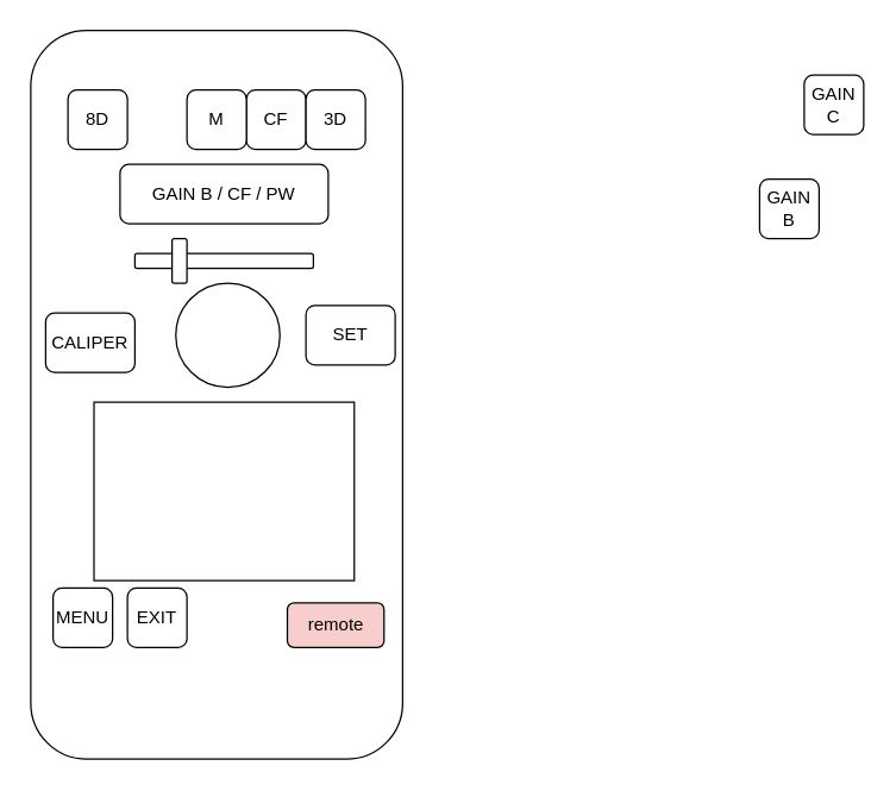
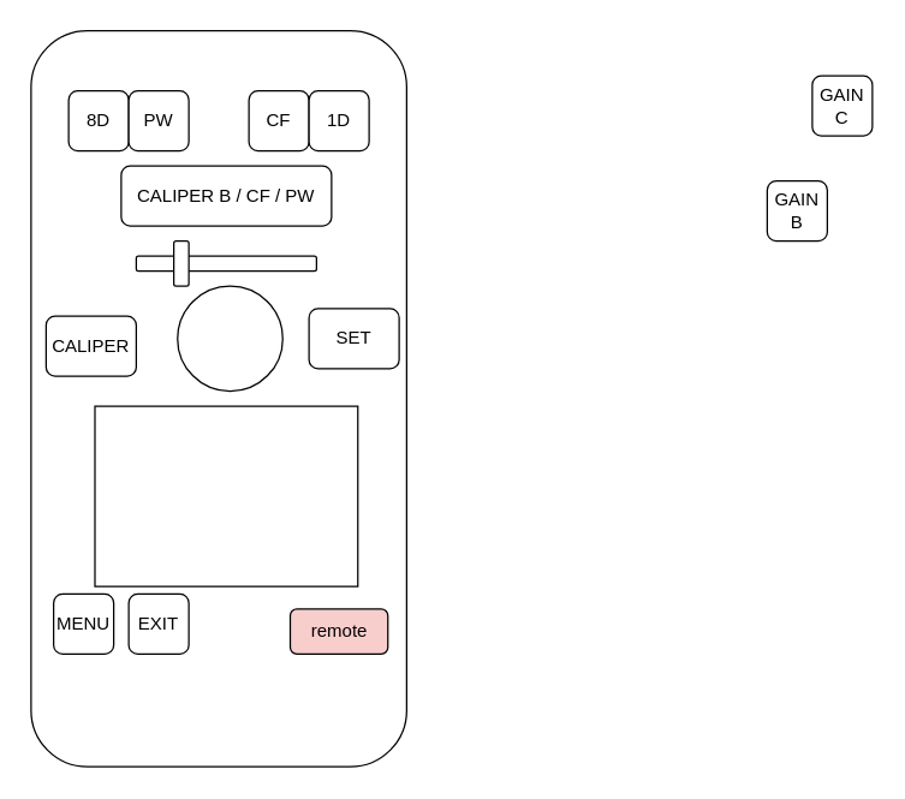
+ <mxCell id="4" value="PW" style="rounded=1;whiteSpace=wrap;html=1;" vertex="1" parent="1"><mxGeometry x="85" y="60" width="40" height="40" as="geometry" /></mxCell>
- <mxCell id="6" value="M" style="rounded=1;whiteSpace=wrap;html=1;" vertex="1" parent="1"><mxGeometry x="125" y="60" width="40" height="40" as="geometry" /></mxCell>
- <mxCell id="7" value="3D" style="rounded=1;whiteSpace=wrap;html=1;" vertex="1" parent="1"><mxGeometry x="205" y="60" width="40" height="40" as="geometry" /></mxCell>
+ <mxCell id="7" value="1D" style="rounded=1;whiteSpace=wrap;html=1;" vertex="1" parent="1"><mxGeometry x="205" y="60" width="40" height="40" as="geometry" /></mxCell>
- <mxCell id="10" value="GAIN B / CF / PW" style="rounded=1;whiteSpace=wrap;html=1;" vertex="1" parent="1"><mxGeometry x="80" y="110" width="140" height="40" as="geometry" /></mxCell>
+ <mxCell id="10" value="CALIPER B / CF / PW" style="rounded=1;whiteSpace=wrap;html=1;" vertex="1" parent="1"><mxGeometry x="80" y="110" width="140" height="40" as="geometry" /></mxCell>
